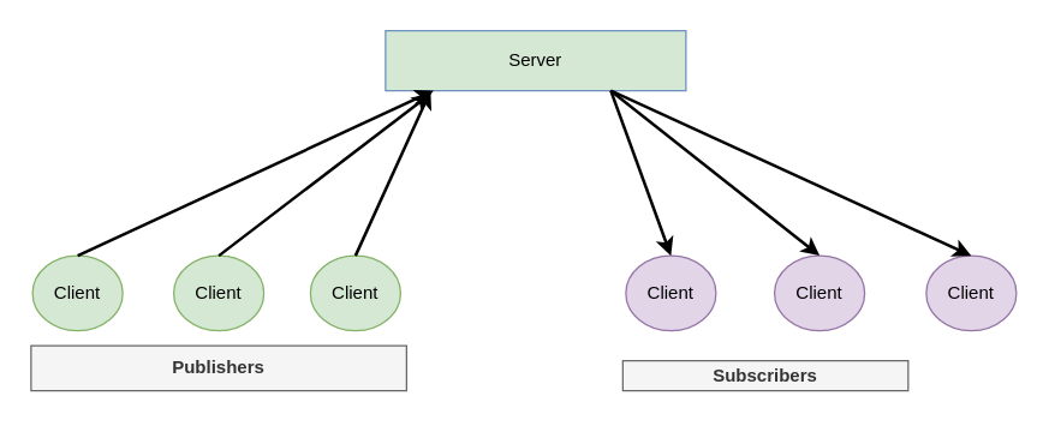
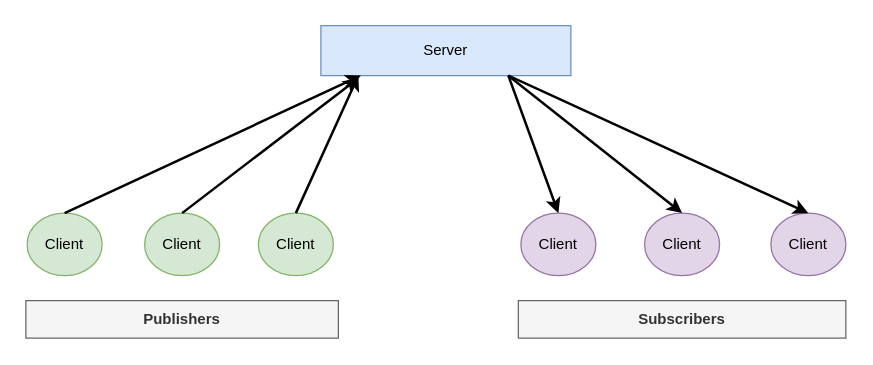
- <mxCell id="2" value="Server" style="rounded=0;whiteSpace=wrap;html=1;fillColor=#d5e8d4;strokeColor=#6c8ebf;" vertex="1" parent="1"><mxGeometry x="256" y="20" width="200" height="40" as="geometry" /></mxCell>
+ <mxCell id="2" value="Server" style="rounded=0;whiteSpace=wrap;html=1;fillColor=#dae8fc;strokeColor=#6c8ebf;" vertex="1" parent="1"><mxGeometry x="256" y="20" width="200" height="40" as="geometry" /></mxCell>
- <mxCell id="12" value="Publishers" style="text;html=1;strokeColor=#666666;fillColor=#f5f5f5;align=center;verticalAlign=middle;whiteSpace=wrap;rounded=0;fontStyle=1;fontColor=#333333;" vertex="1" parent="1"><mxGeometry x="20" y="230" width="250" height="30" as="geometry" /></mxCell>
+ <mxCell id="12" value="Publishers" style="text;html=1;strokeColor=#666666;fillColor=#f5f5f5;align=center;verticalAlign=middle;whiteSpace=wrap;rounded=0;fontStyle=1;fontColor=#333333;" vertex="1" parent="1"><mxGeometry x="20" y="240" width="250" height="30" as="geometry" /></mxCell>
- <mxCell id="13" value="Subscribers" style="text;html=1;strokeColor=#666666;fillColor=#f5f5f5;align=center;verticalAlign=middle;whiteSpace=wrap;rounded=0;fontStyle=1;fontColor=#333333;" vertex="1" parent="1"><mxGeometry x="413.97" y="240" width="190" height="20" as="geometry" /></mxCell>
+ <mxCell id="13" value="Subscribers" style="text;html=1;strokeColor=#666666;fillColor=#f5f5f5;align=center;verticalAlign=middle;whiteSpace=wrap;rounded=0;fontStyle=1;fontColor=#333333;" vertex="1" parent="1"><mxGeometry x="413.97" y="240" width="262.03" height="30" as="geometry" /></mxCell>
